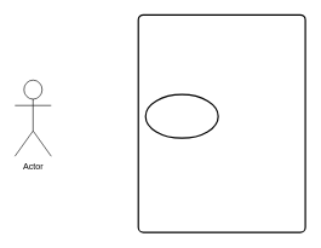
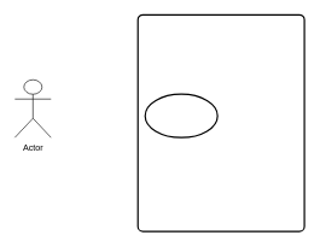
- <mxCell id="2" value="Actor" style="shape=umlActor;verticalLabelPosition=bottom;verticalAlign=top;html=1;outlineConnect=0;" vertex="1" parent="1"><mxGeometry x="20" y="110" width="50" height="105" as="geometry" /></mxCell>
+ <mxCell id="2" value="Actor" style="shape=umlActor;verticalLabelPosition=bottom;verticalAlign=top;html=1;outlineConnect=0;" vertex="1" parent="1"><mxGeometry x="20" y="110" width="50" height="80" as="geometry" /></mxCell>
